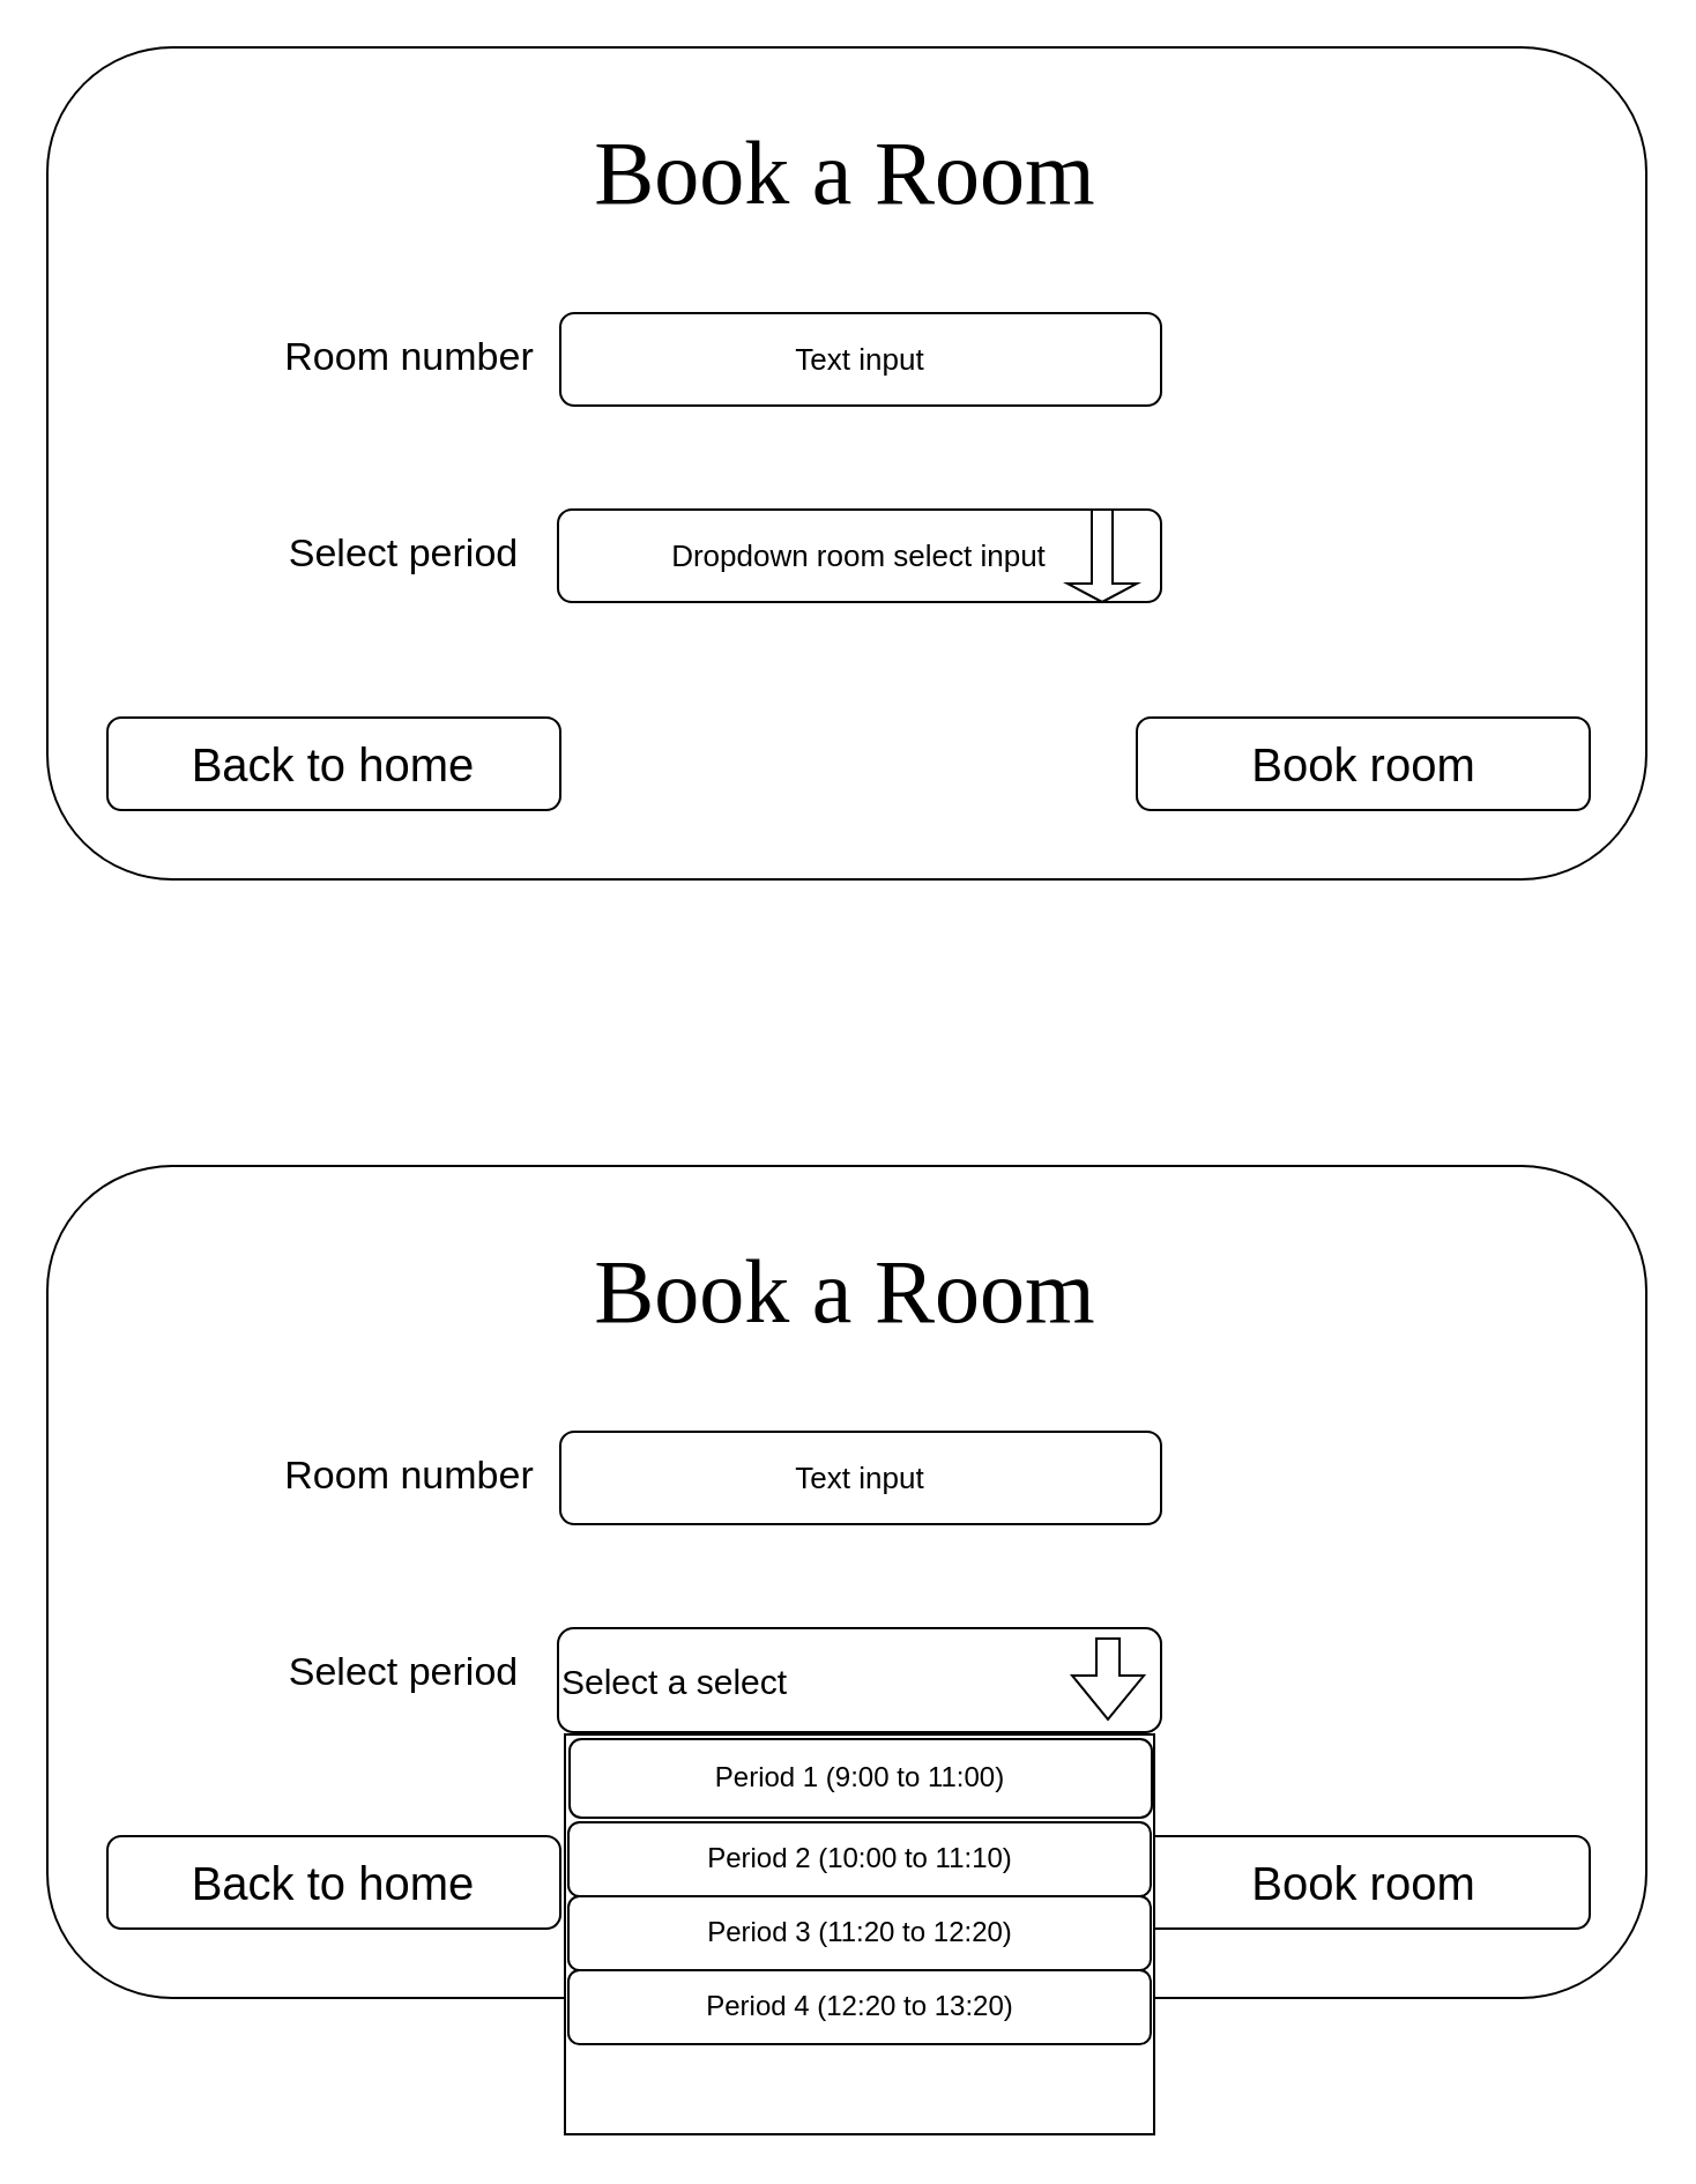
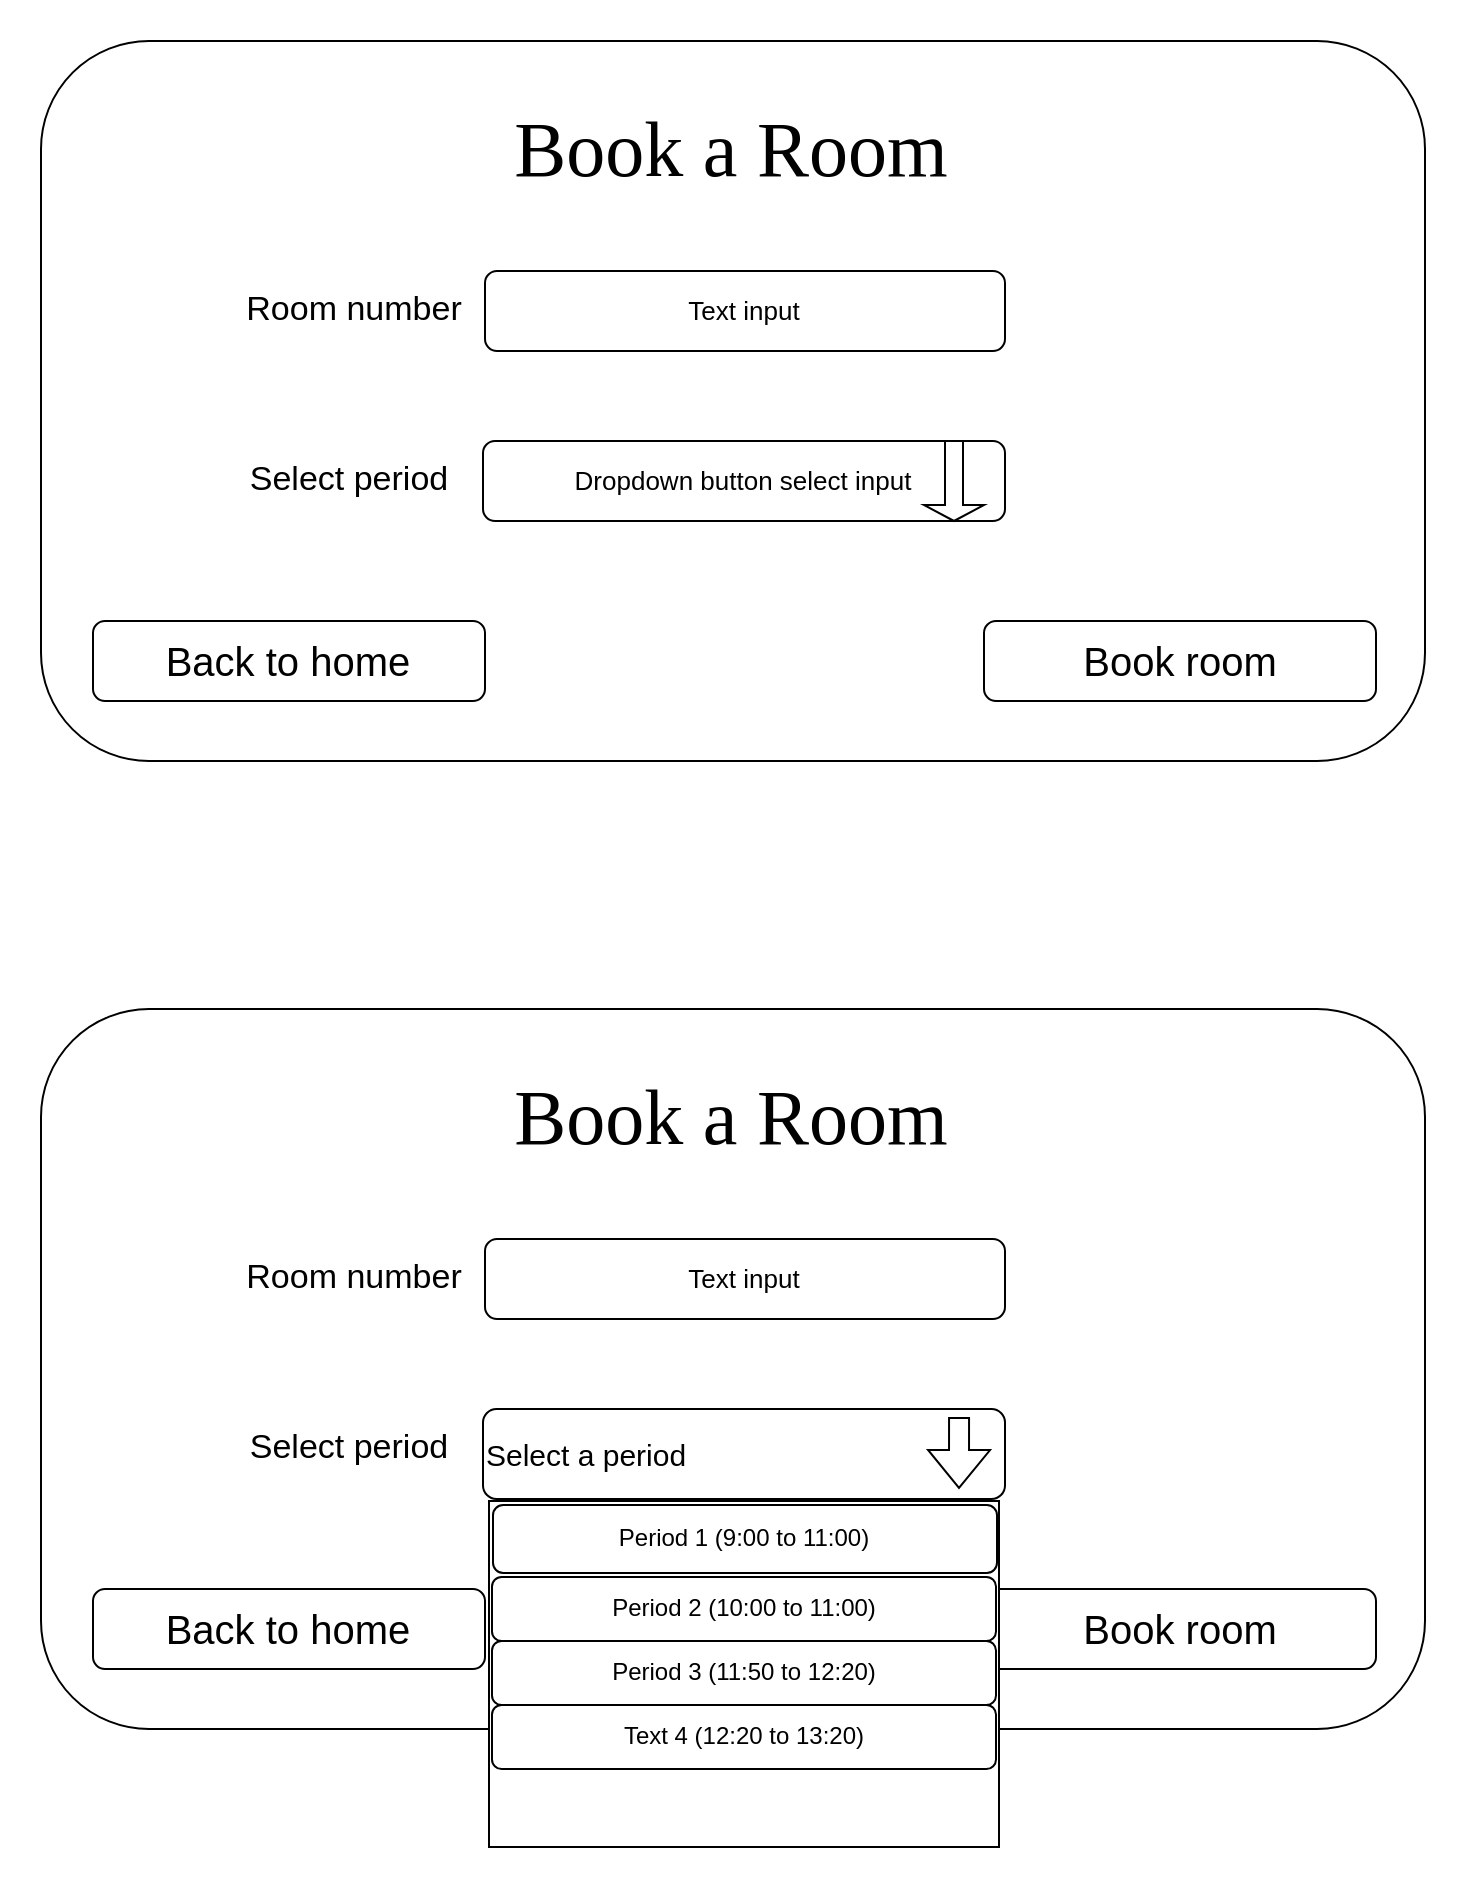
- <mxCell id="5" value="&lt;font style=&quot;font-size: 13px;&quot;&gt;Dropdown room select input&lt;/font&gt;" style="rounded=1;whiteSpace=wrap;html=1;" parent="1" vertex="1"><mxGeometry x="241" y="220" width="261" height="40" as="geometry" /></mxCell>
+ <mxCell id="5" value="&lt;font style=&quot;font-size: 13px;&quot;&gt;Dropdown button select input&lt;/font&gt;" style="rounded=1;whiteSpace=wrap;html=1;" parent="1" vertex="1"><mxGeometry x="241" y="220" width="261" height="40" as="geometry" /></mxCell>
- <mxCell id="19" value="&lt;font style=&quot;font-size: 15px;&quot;&gt;Select a select&lt;/font&gt;" style="rounded=1;whiteSpace=wrap;html=1;align=left;" parent="1" vertex="1"><mxGeometry x="241" y="704" width="261" height="45" as="geometry" /></mxCell>
+ <mxCell id="19" value="&lt;font style=&quot;font-size: 15px;&quot;&gt;Select a period&lt;/font&gt;" style="rounded=1;whiteSpace=wrap;html=1;align=left;" parent="1" vertex="1"><mxGeometry x="241" y="704" width="261" height="45" as="geometry" /></mxCell>
- <mxCell id="22" value="Period 2 (10:00 to 11:10)" style="rounded=1;whiteSpace=wrap;html=1;" parent="1" vertex="1"><mxGeometry x="245.5" y="788" width="252" height="32" as="geometry" /></mxCell>
+ <mxCell id="22" value="Period 2 (10:00 to 11:00)" style="rounded=1;whiteSpace=wrap;html=1;" parent="1" vertex="1"><mxGeometry x="245.5" y="788" width="252" height="32" as="geometry" /></mxCell>
- <mxCell id="23" value="Period 3 (11:20 to 12:20)" style="rounded=1;whiteSpace=wrap;html=1;" parent="1" vertex="1"><mxGeometry x="245.5" y="820" width="252" height="32" as="geometry" /></mxCell>
+ <mxCell id="23" value="Period 3 (11:50 to 12:20)" style="rounded=1;whiteSpace=wrap;html=1;" parent="1" vertex="1"><mxGeometry x="245.5" y="820" width="252" height="32" as="geometry" /></mxCell>
- <mxCell id="24" value="Period 4 (12:20 to 13:20)" style="rounded=1;whiteSpace=wrap;html=1;" parent="1" vertex="1"><mxGeometry x="245.5" y="852" width="252" height="32" as="geometry" /></mxCell>
+ <mxCell id="24" value="Text 4 (12:20 to 13:20)" style="rounded=1;whiteSpace=wrap;html=1;" parent="1" vertex="1"><mxGeometry x="245.5" y="852" width="252" height="32" as="geometry" /></mxCell>
